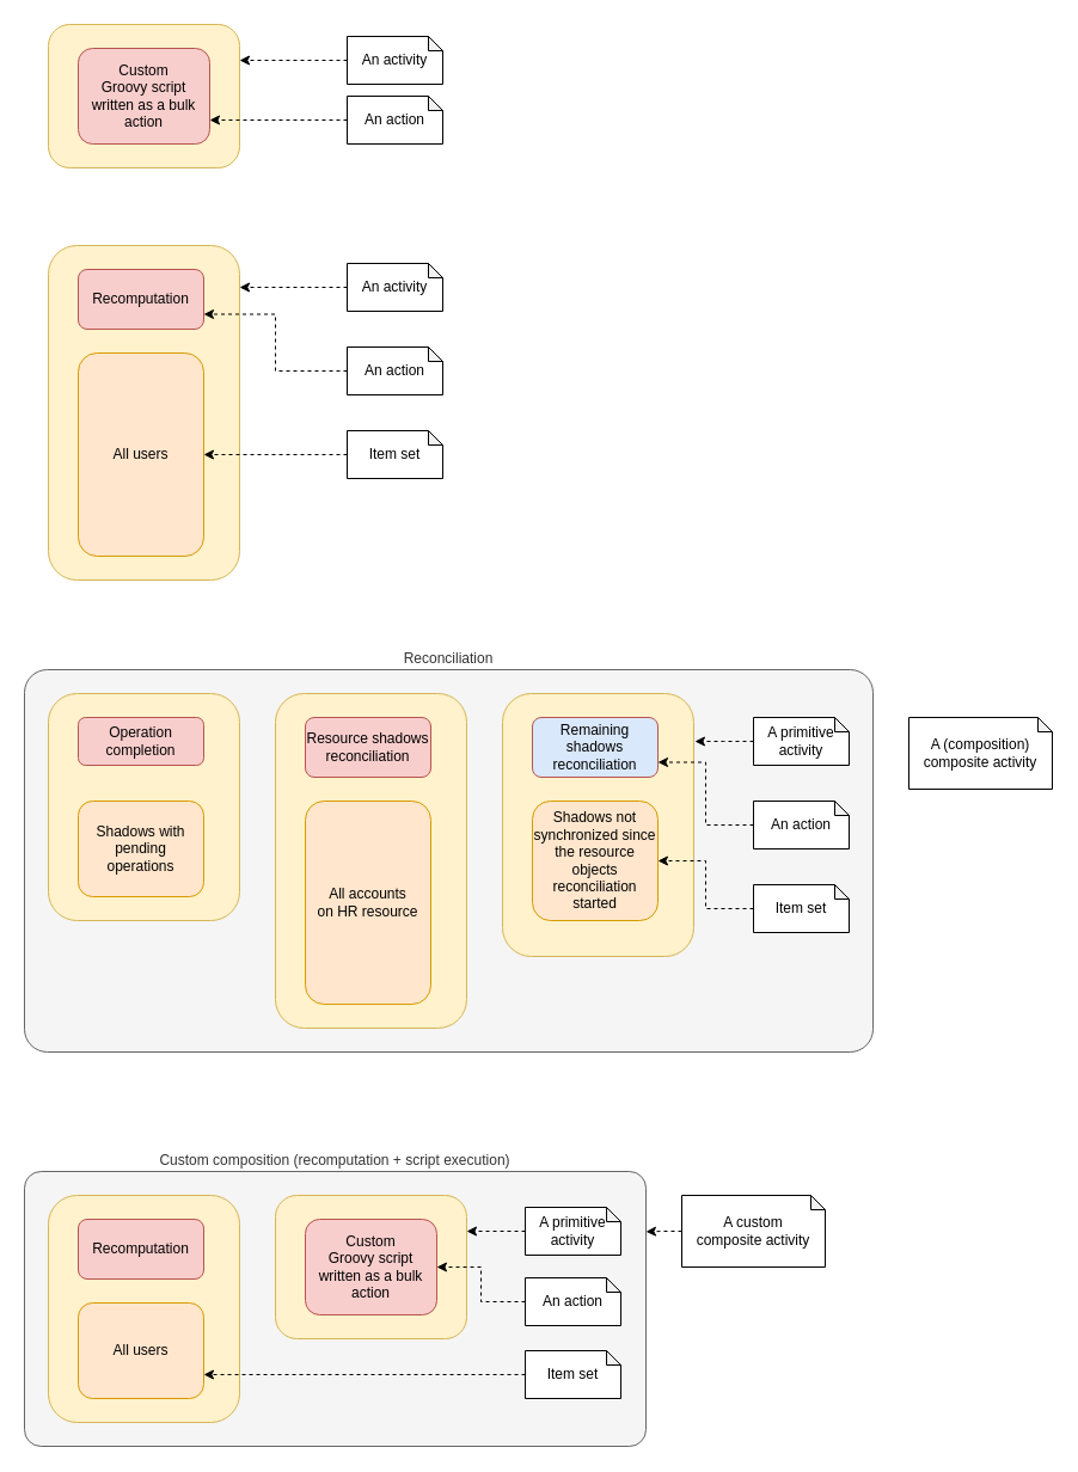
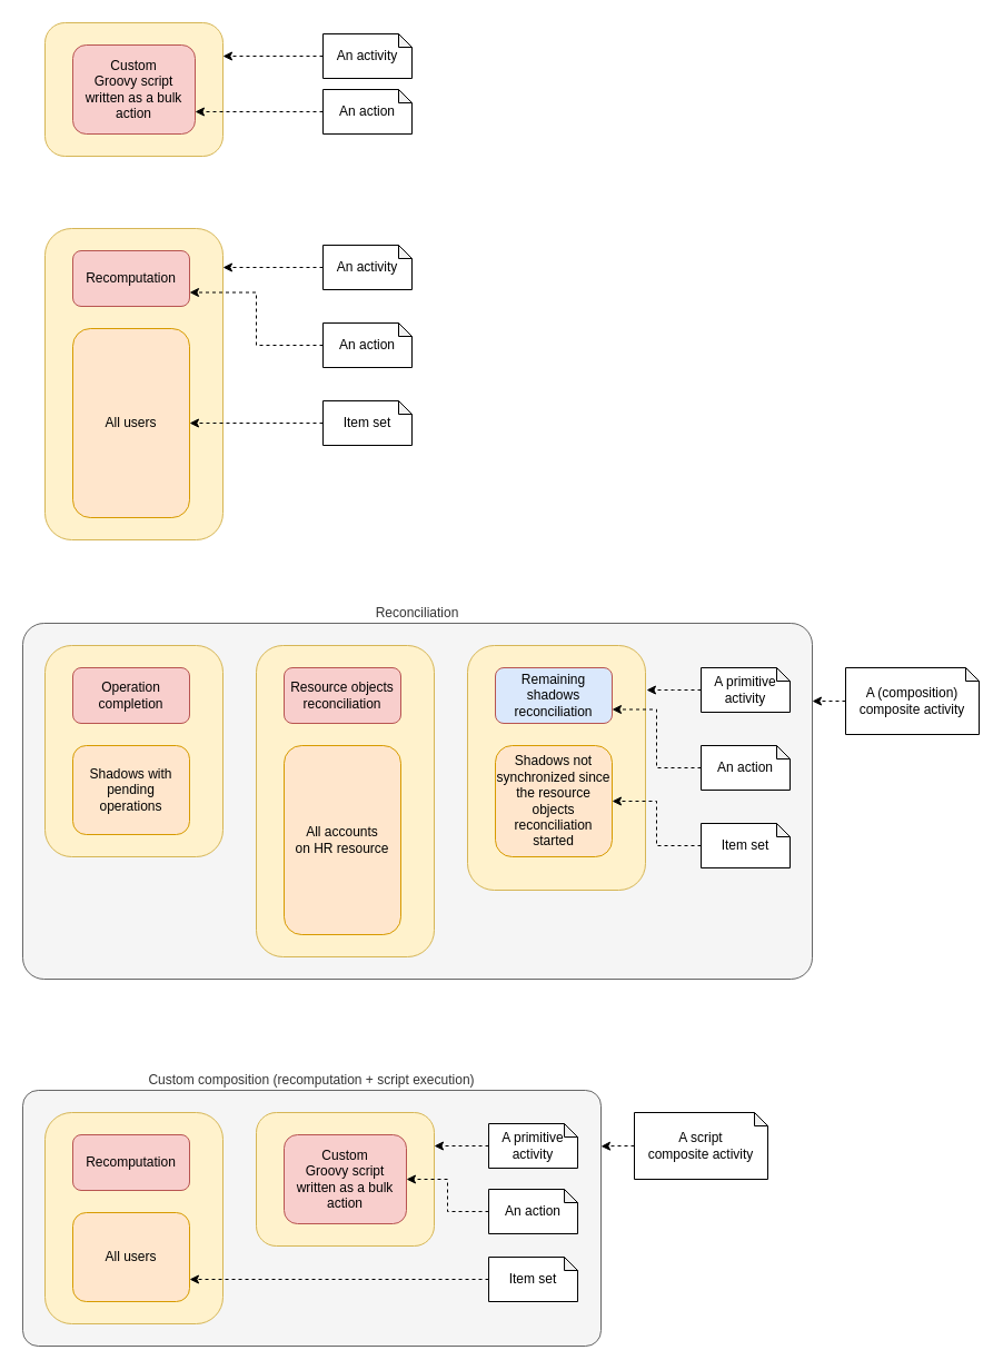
- <mxCell id="19" value="Operation completion" style="rounded=1;whiteSpace=wrap;html=1;fillColor=#f8cecc;strokeColor=#b85450;" vertex="1" parent="1"><mxGeometry x="65" y="600" width="105" height="40" as="geometry" /></mxCell>
+ <mxCell id="19" value="Operation completion" style="rounded=1;whiteSpace=wrap;html=1;fillColor=#f8cecc;strokeColor=#b85450;" vertex="1" parent="1"><mxGeometry x="65" y="600" width="105" height="50" as="geometry" /></mxCell>
- <mxCell id="22" value="Resource shadows reconciliation" style="rounded=1;whiteSpace=wrap;html=1;fillColor=#f8cecc;strokeColor=#b85450;" vertex="1" parent="1"><mxGeometry x="255" y="600" width="105" height="50" as="geometry" /></mxCell>
+ <mxCell id="22" value="Resource objects reconciliation" style="rounded=1;whiteSpace=wrap;html=1;fillColor=#f8cecc;strokeColor=#b85450;" vertex="1" parent="1"><mxGeometry x="255" y="600" width="105" height="50" as="geometry" /></mxCell>
+ <mxCell id="33" style="edgeStyle=elbowEdgeStyle;rounded=0;orthogonalLoop=1;jettySize=auto;html=1;entryX=1;entryY=0.219;entryDx=0;entryDy=0;entryPerimeter=0;dashed=1;" edge="1" parent="1" source="34" target="2"><mxGeometry relative="1" as="geometry" /></mxCell>
- <mxCell id="47" value="A custom &lt;br&gt;composite activity" style="shape=note;whiteSpace=wrap;html=1;backgroundOutline=1;darkOpacity=0.05;size=12;" vertex="1" parent="1"><mxGeometry x="570" y="1000" width="120" height="60" as="geometry" /></mxCell>
+ <mxCell id="47" value="A script &lt;br&gt;composite activity" style="shape=note;whiteSpace=wrap;html=1;backgroundOutline=1;darkOpacity=0.05;size=12;" vertex="1" parent="1"><mxGeometry x="570" y="1000" width="120" height="60" as="geometry" /></mxCell>
